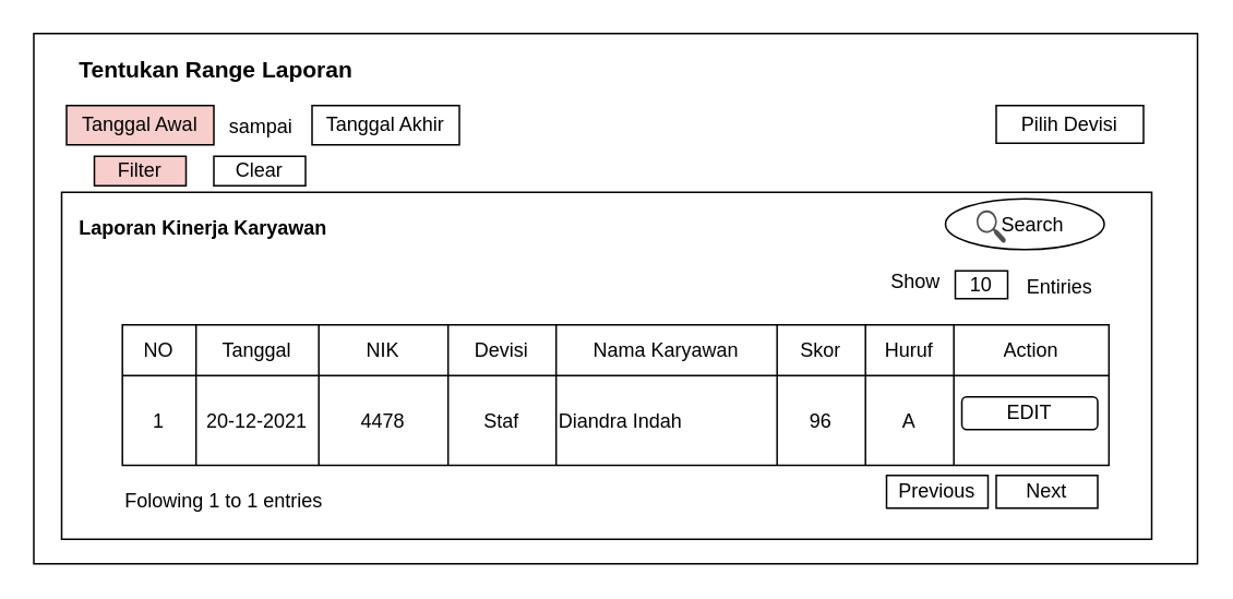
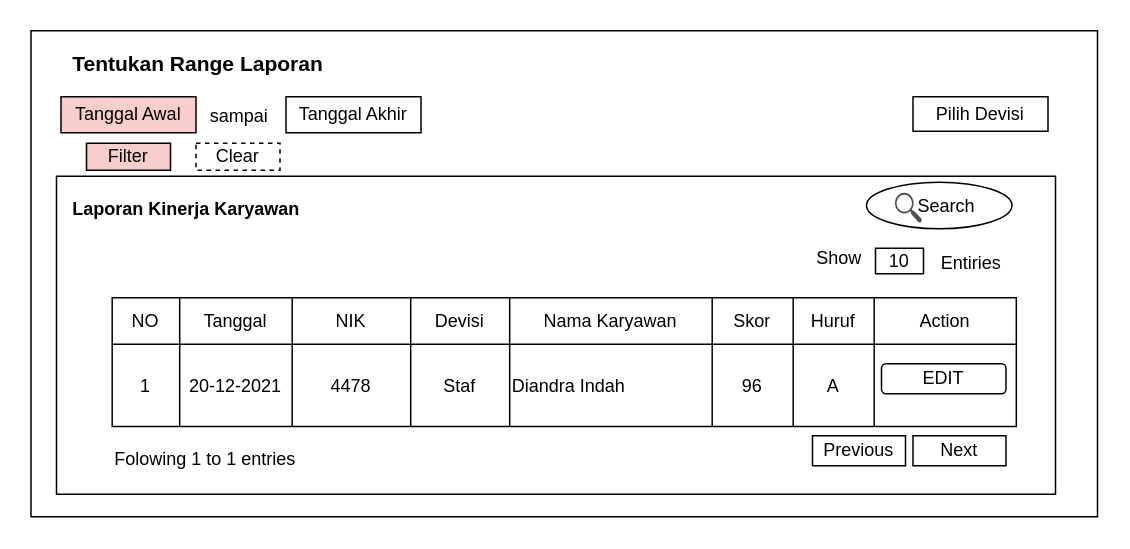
- <mxCell id="29" value="Clear" style="rounded=0;whiteSpace=wrap;html=1;" vertex="1" parent="1"><mxGeometry x="130" y="95" width="56" height="18" as="geometry" /></mxCell>
+ <mxCell id="29" value="Clear" style="rounded=0;whiteSpace=wrap;html=1;dashed=1;" vertex="1" parent="1"><mxGeometry x="130" y="95" width="56" height="18" as="geometry" /></mxCell>
